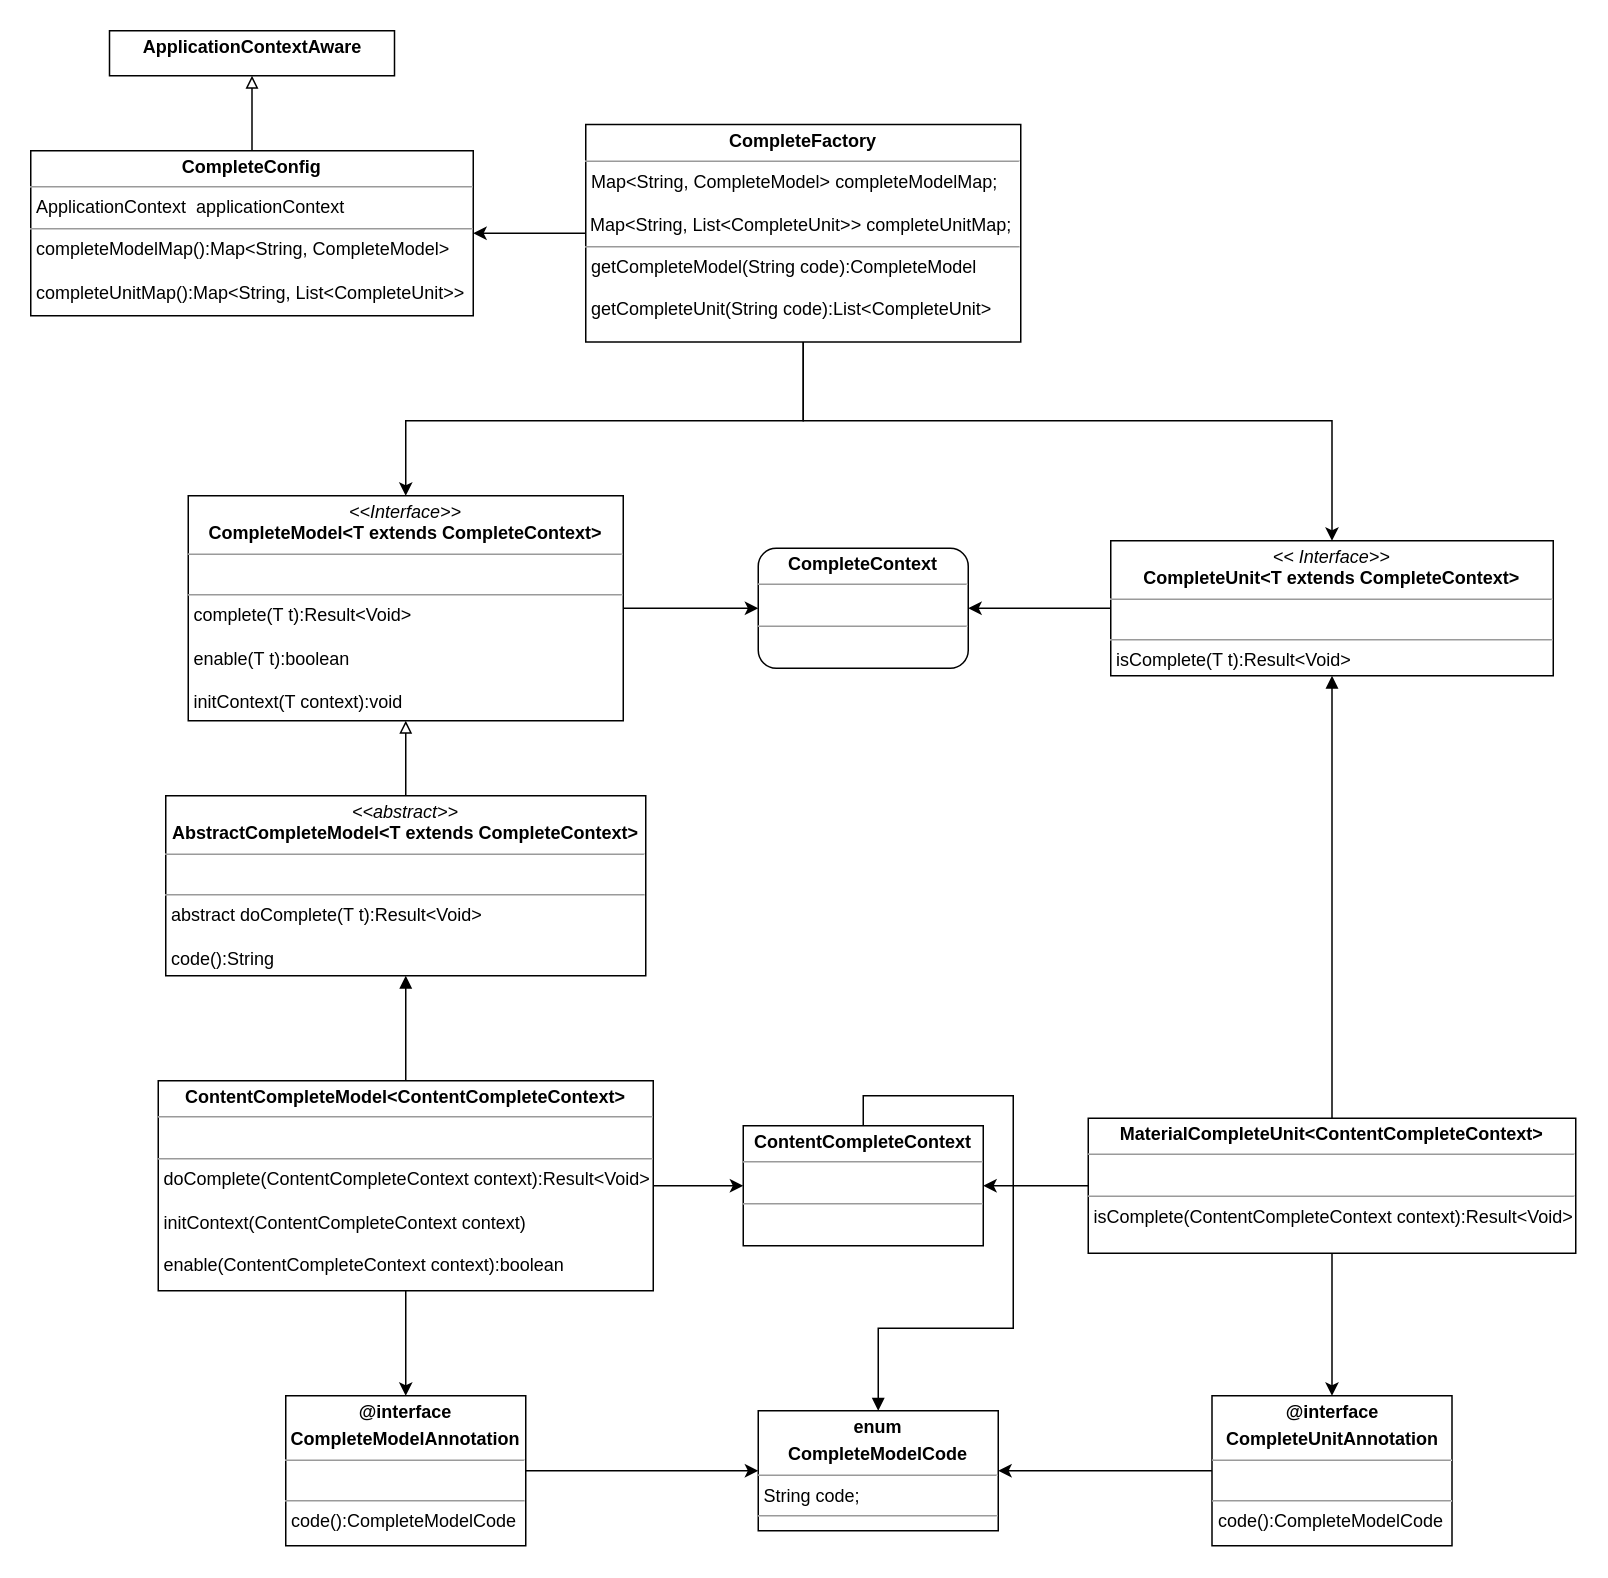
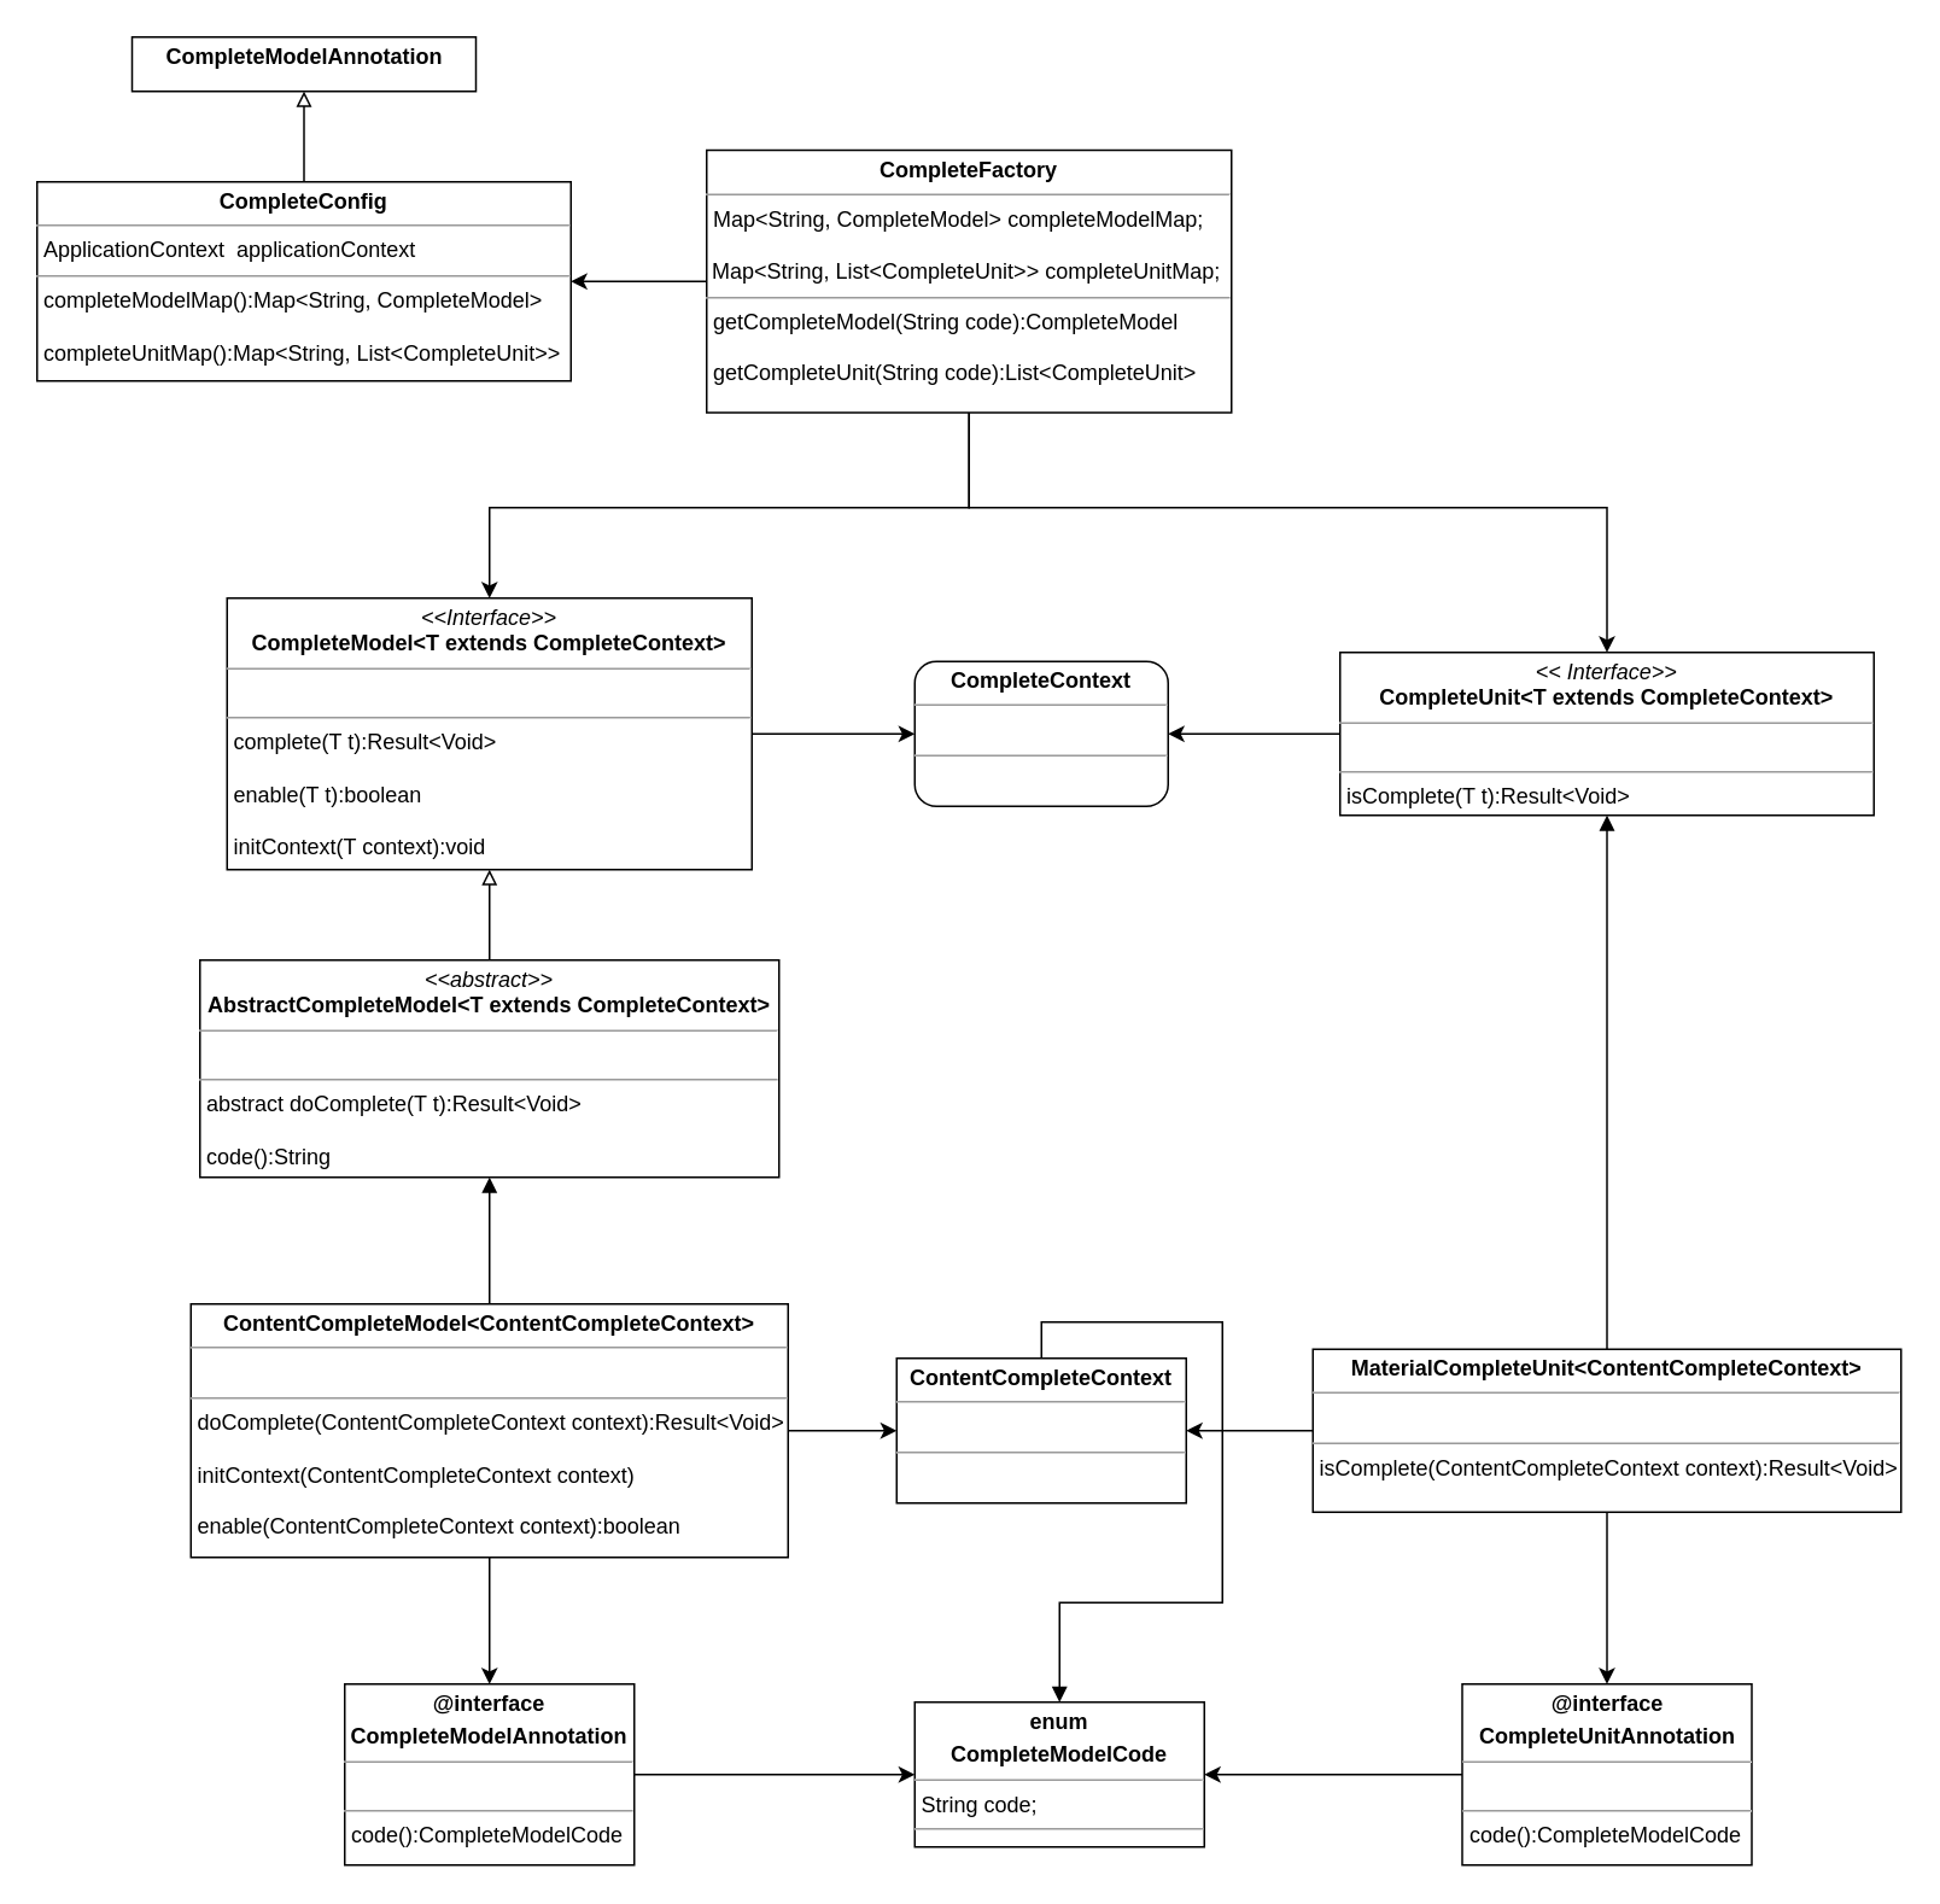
- <mxCell id="13" value="&lt;p style=&quot;margin: 0px ; margin-top: 4px ; text-align: center&quot;&gt;&lt;b&gt;ApplicationContextAware&lt;/b&gt;&lt;/p&gt;" style="verticalAlign=top;align=left;overflow=fill;fontSize=12;fontFamily=Helvetica;html=1;" vertex="1" parent="1"><mxGeometry x="72.5" y="20" width="190" height="30" as="geometry" /></mxCell>
+ <mxCell id="13" value="&lt;p style=&quot;margin: 0px ; margin-top: 4px ; text-align: center&quot;&gt;&lt;b&gt;CompleteModelAnnotation&lt;/b&gt;&lt;/p&gt;" style="verticalAlign=top;align=left;overflow=fill;fontSize=12;fontFamily=Helvetica;html=1;" vertex="1" parent="1"><mxGeometry x="72.5" y="20" width="190" height="30" as="geometry" /></mxCell>
